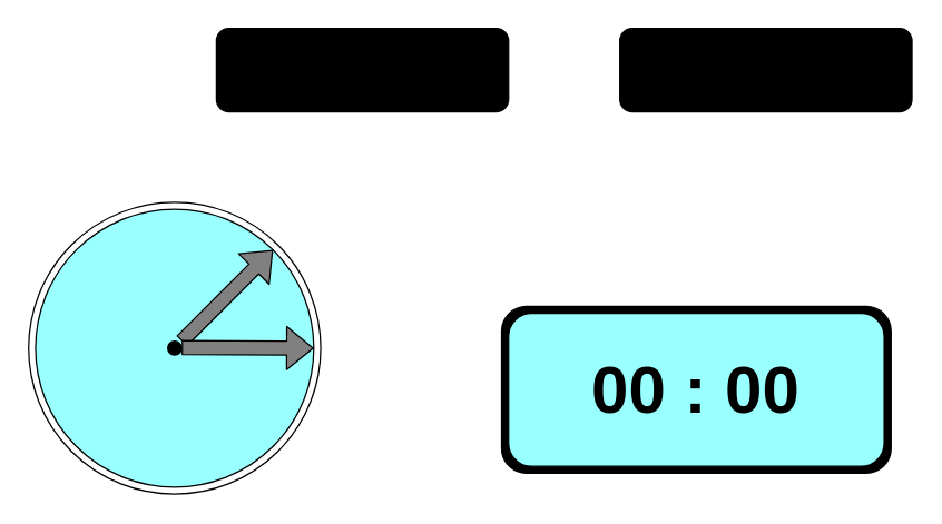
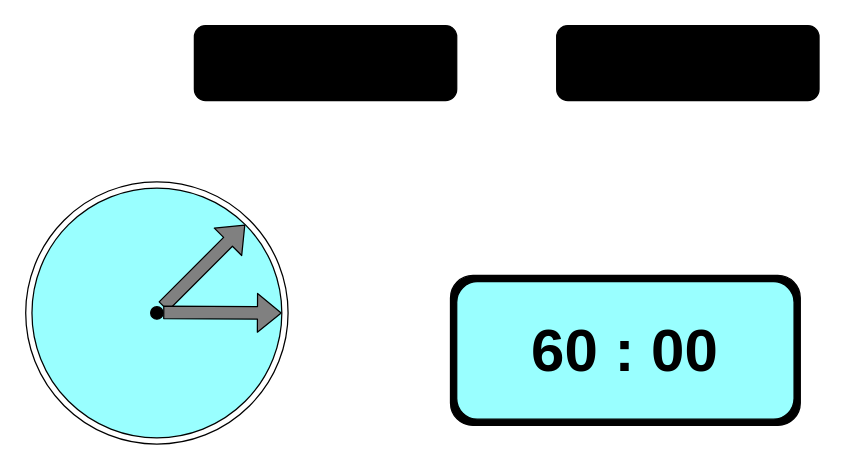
- <mxCell id="10" value="&lt;h1&gt;&lt;font color=&quot;#000000&quot;&gt;00 : 00&lt;/font&gt;&lt;/h1&gt;" style="text;html=1;strokeColor=none;fillColor=none;spacing=5;spacingTop=-20;whiteSpace=wrap;overflow=hidden;rounded=0;fontSize=24;" vertex="1" parent="1"><mxGeometry x="420" y="230" width="190" height="120" as="geometry" /></mxCell>
+ <mxCell id="10" value="&lt;h1&gt;&lt;font color=&quot;#000000&quot;&gt;60 : 00&lt;/font&gt;&lt;/h1&gt;" style="text;html=1;strokeColor=none;fillColor=none;spacing=5;spacingTop=-20;whiteSpace=wrap;overflow=hidden;rounded=0;fontSize=24;" vertex="1" parent="1"><mxGeometry x="420" y="230" width="190" height="120" as="geometry" /></mxCell>
